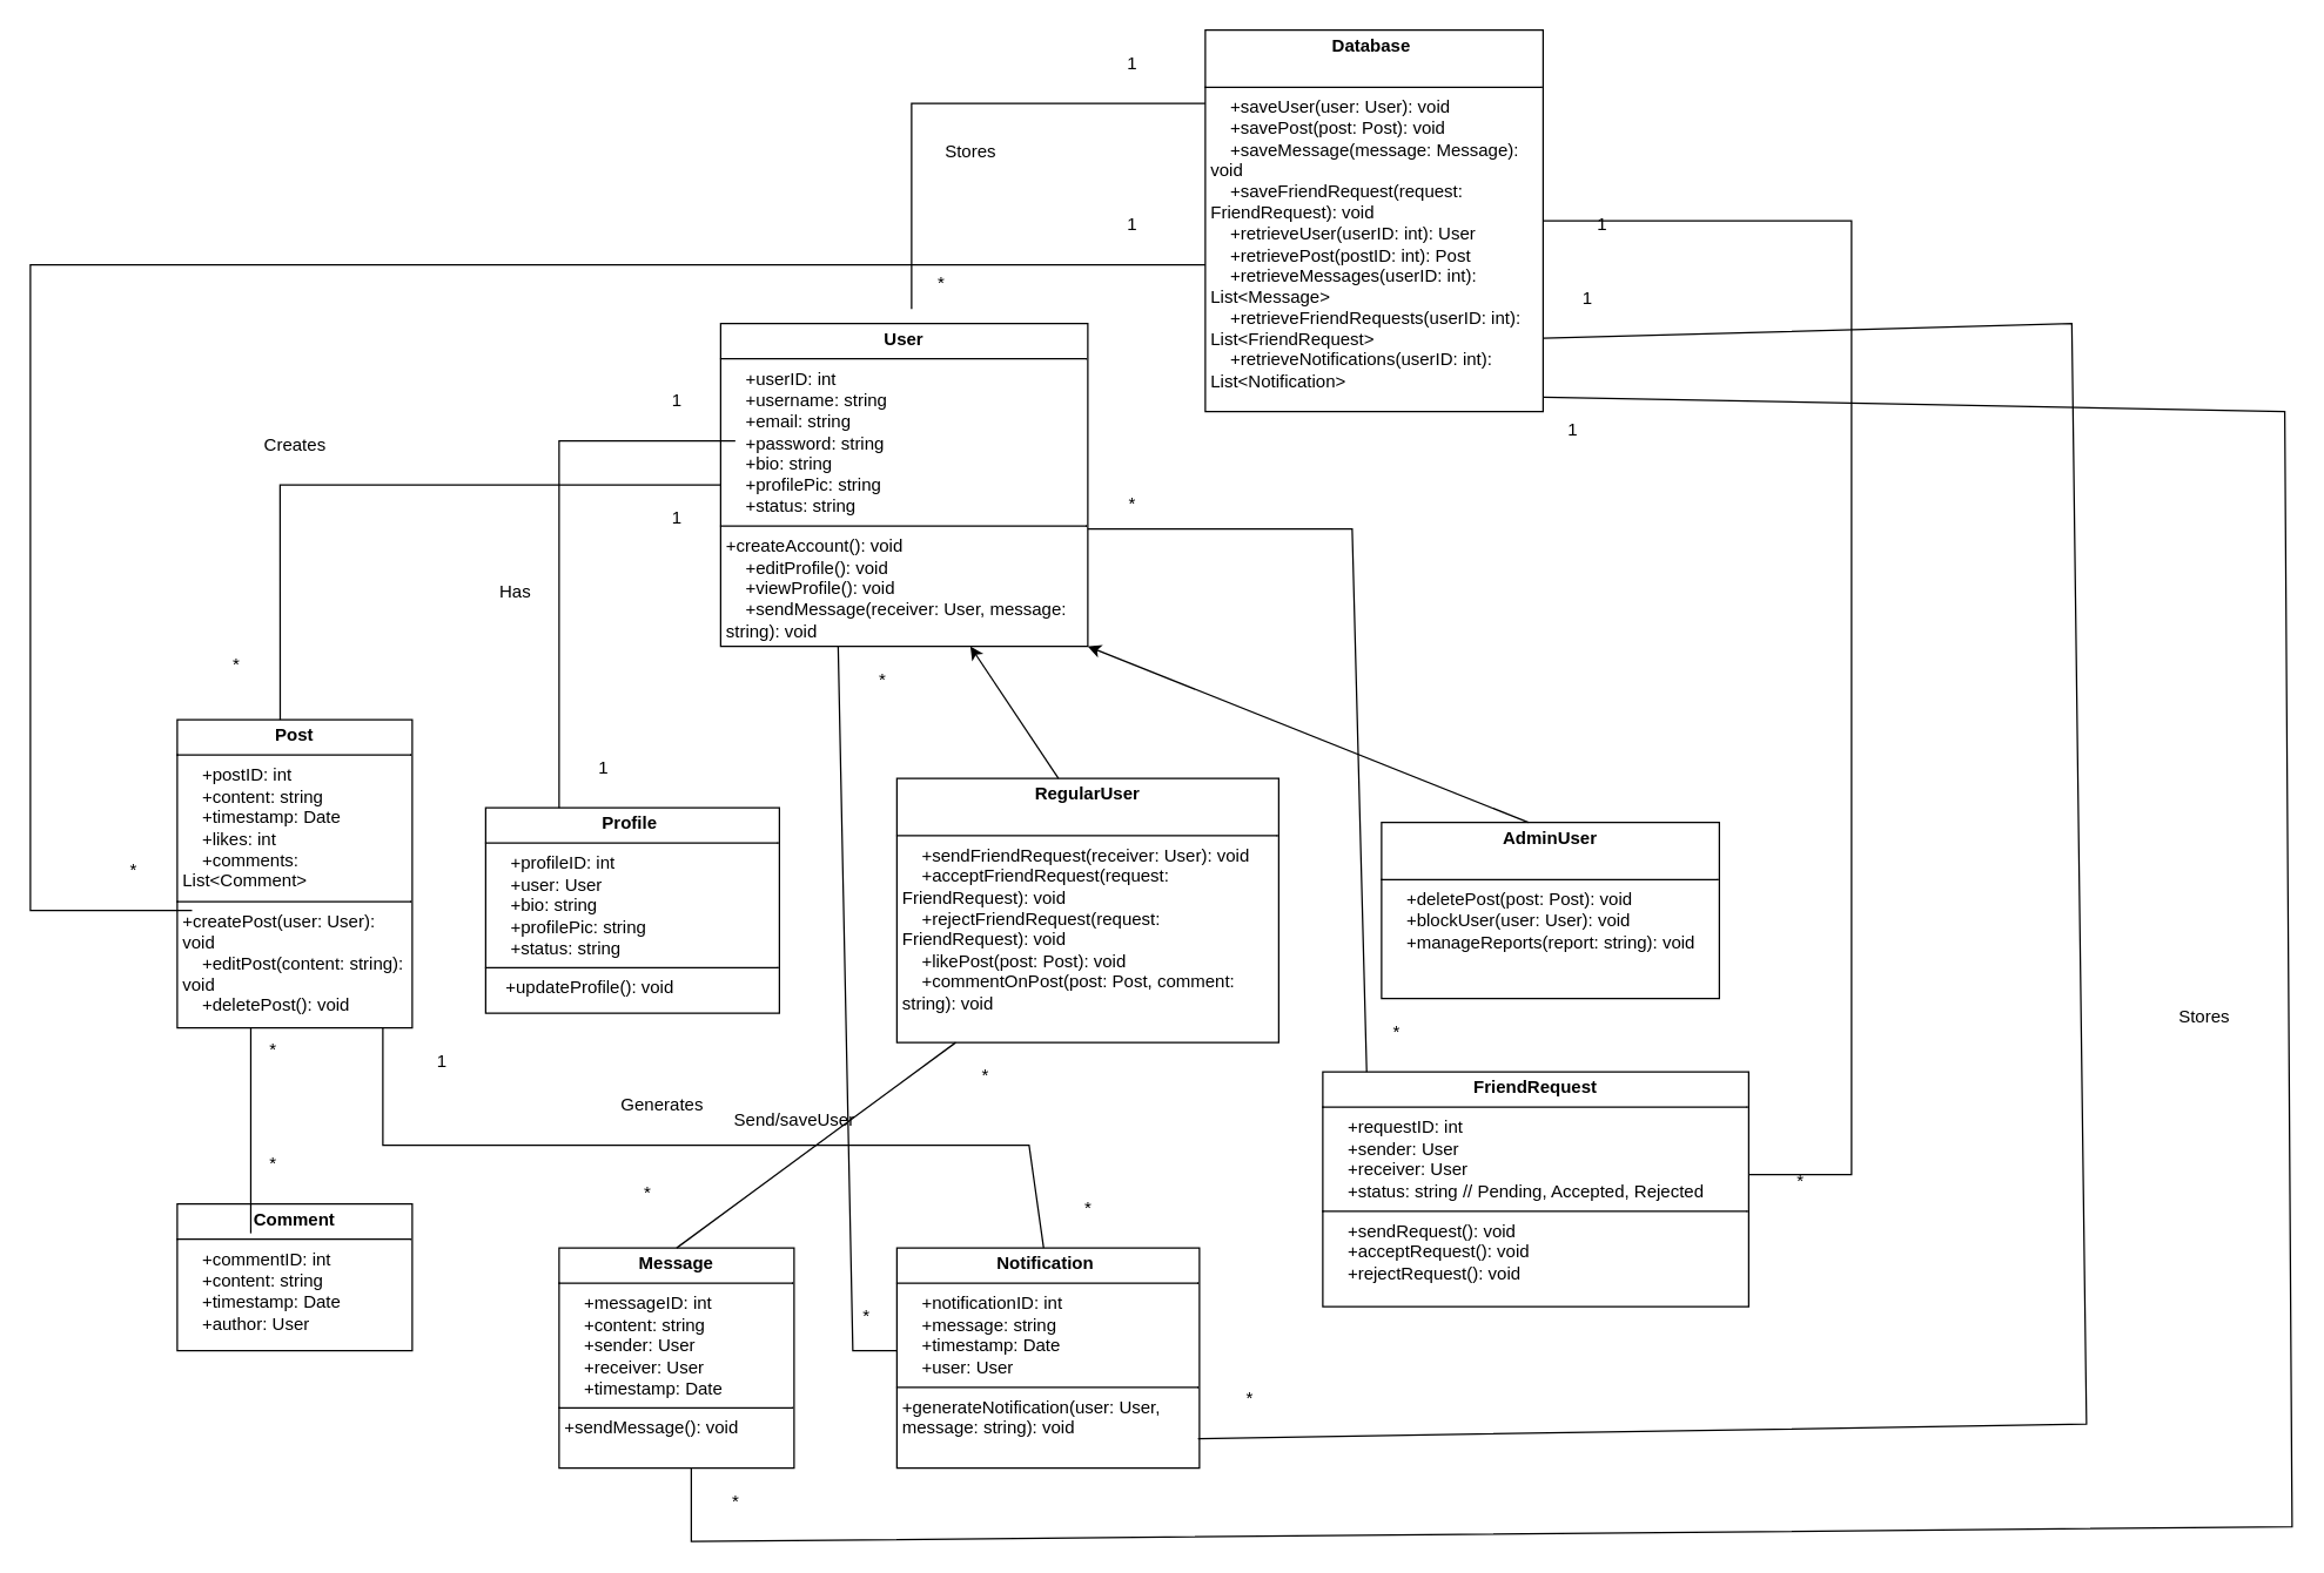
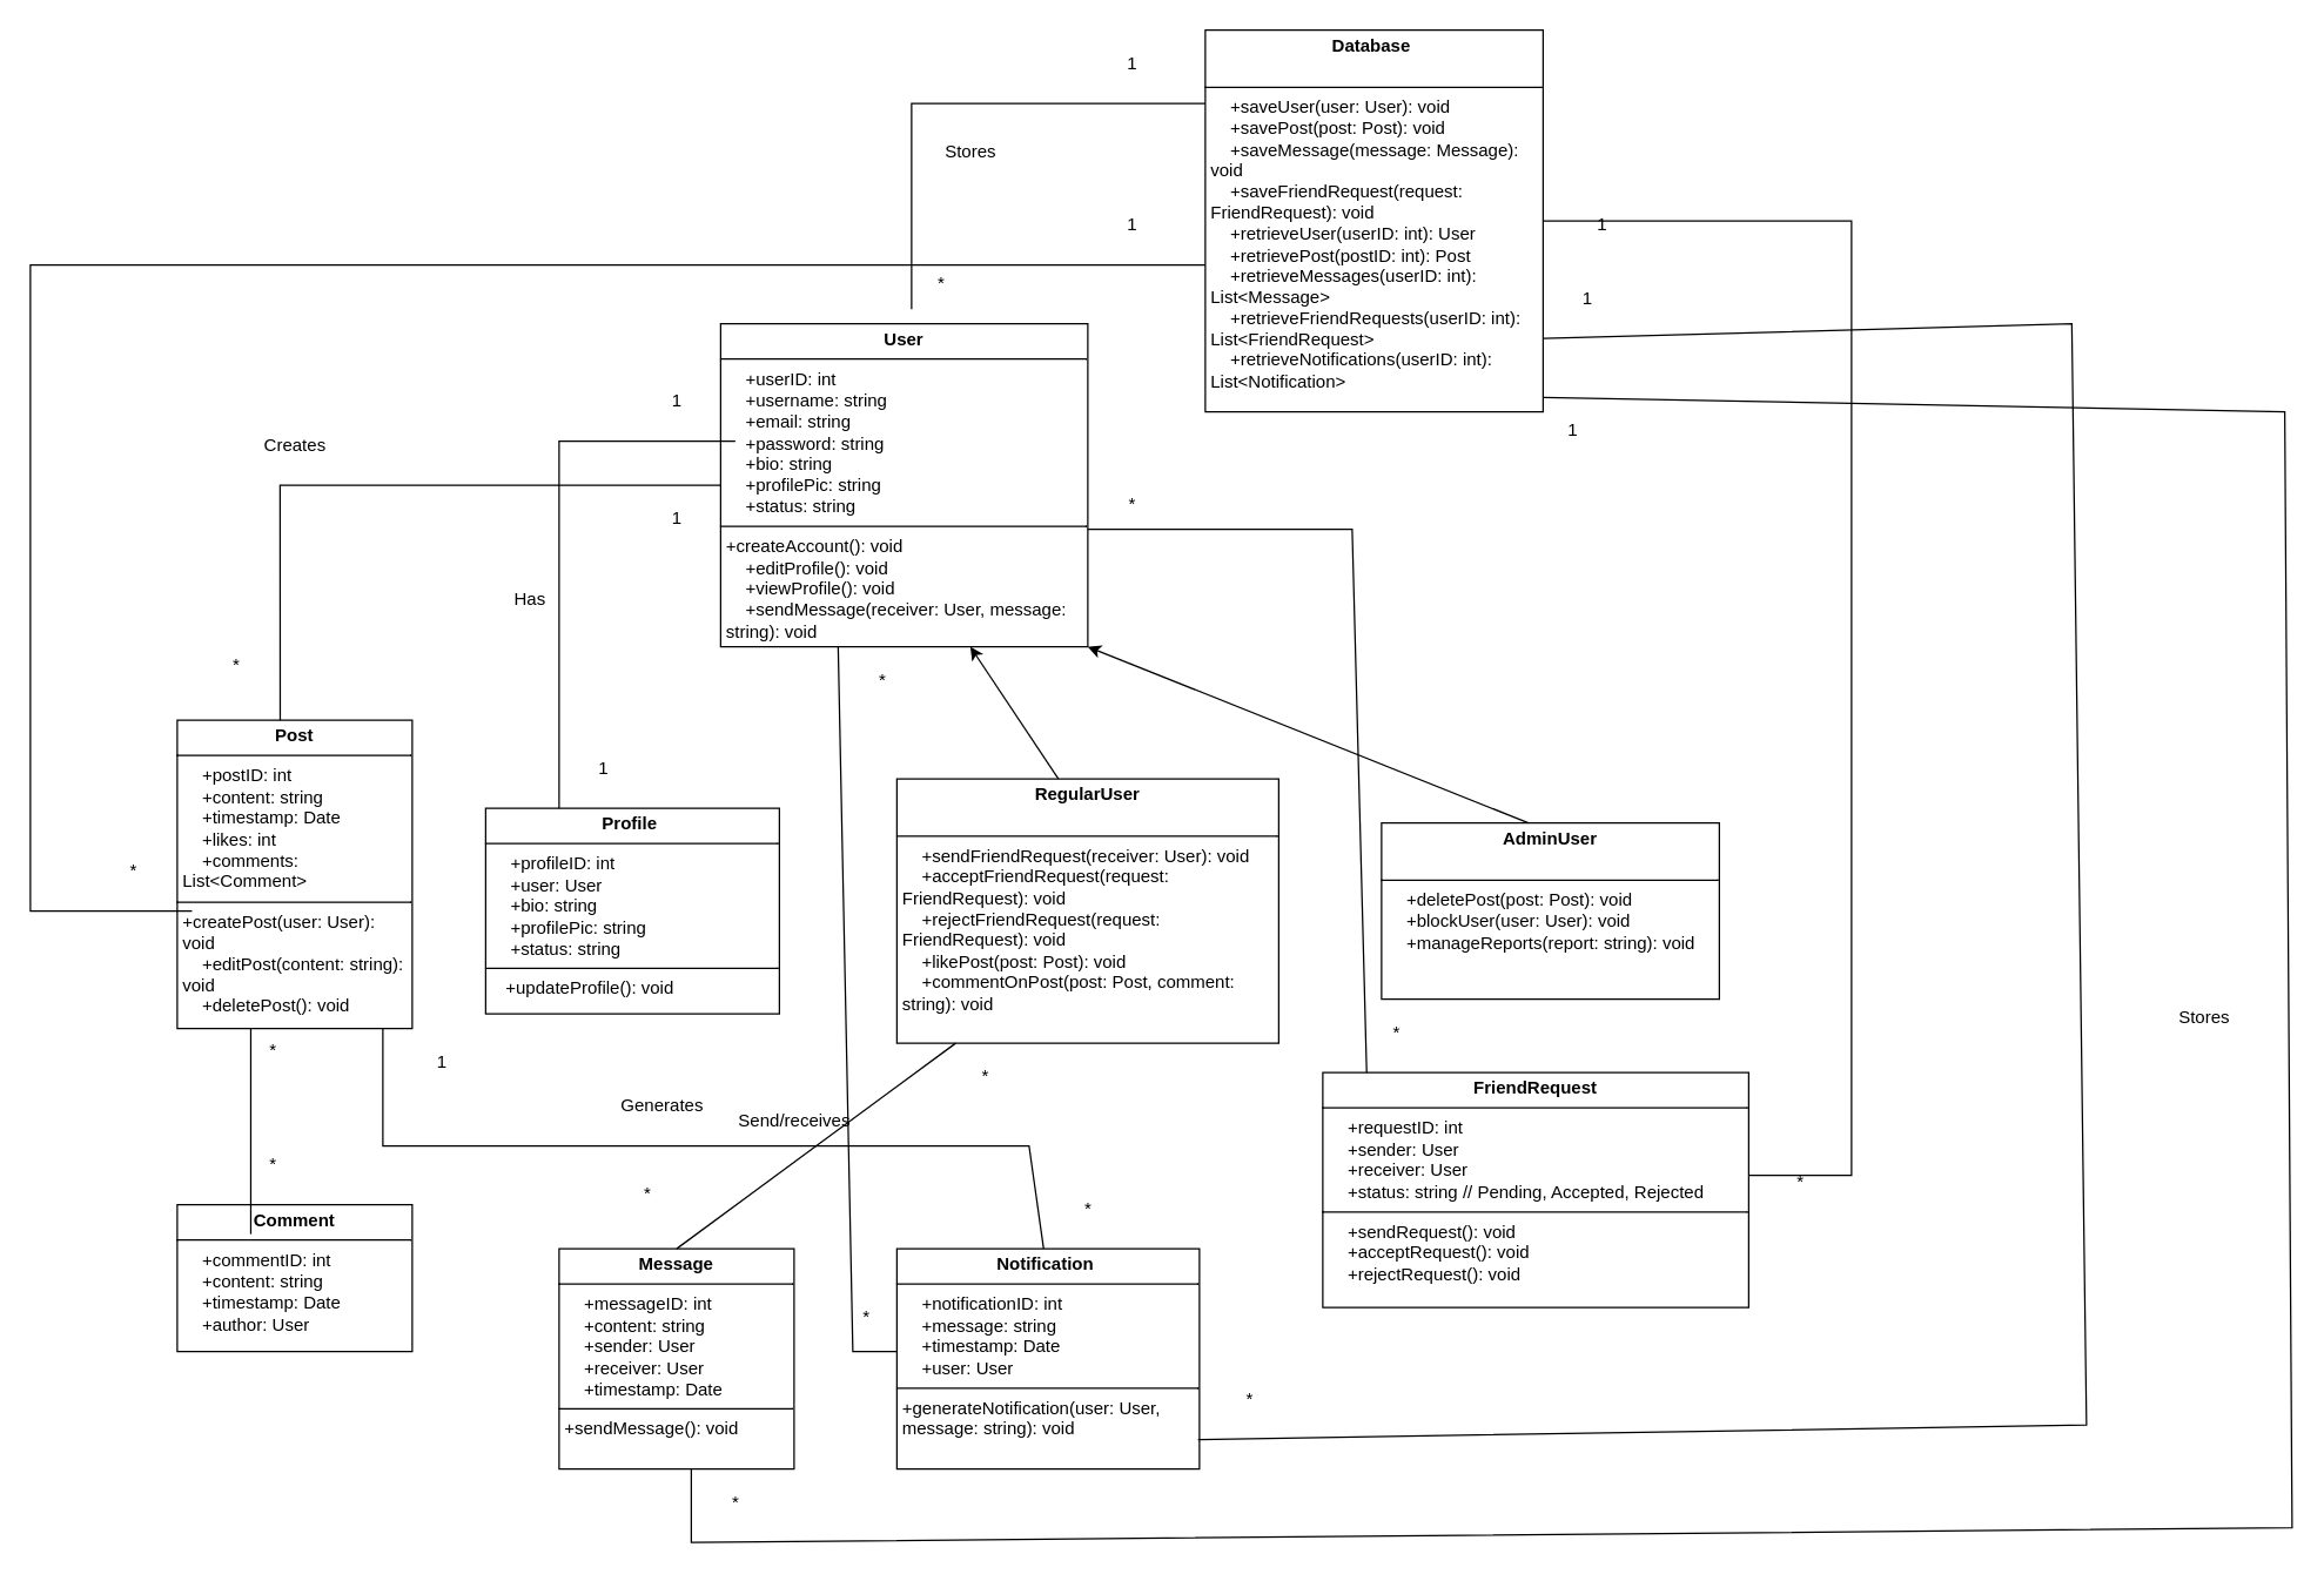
- <mxCell id="23" value="Has" style="text;html=1;align=center;verticalAlign=middle;resizable=0;points=[];autosize=1;strokeColor=none;fillColor=none;fontFamily=Helvetica;fontSize=12;fontColor=default;" vertex="1" parent="1"><mxGeometry x="330" y="388" width="40" height="30" as="geometry" /></mxCell>
+ <mxCell id="23" value="Has" style="text;html=1;align=center;verticalAlign=middle;resizable=0;points=[];autosize=1;strokeColor=none;fillColor=none;fontFamily=Helvetica;fontSize=12;fontColor=default;" vertex="1" parent="1"><mxGeometry x="340" y="393" width="40" height="30" as="geometry" /></mxCell>
- <mxCell id="45" value="Send/saveUser" style="text;html=1;align=center;verticalAlign=middle;resizable=0;points=[];autosize=1;strokeColor=none;fillColor=none;fontFamily=Helvetica;fontSize=12;fontColor=default;" vertex="1" parent="1"><mxGeometry x="490" y="748" width="100" height="30" as="geometry" /></mxCell>
+ <mxCell id="45" value="Send/receives" style="text;html=1;align=center;verticalAlign=middle;resizable=0;points=[];autosize=1;strokeColor=none;fillColor=none;fontFamily=Helvetica;fontSize=12;fontColor=default;" vertex="1" parent="1"><mxGeometry x="490" y="748" width="100" height="30" as="geometry" /></mxCell>
